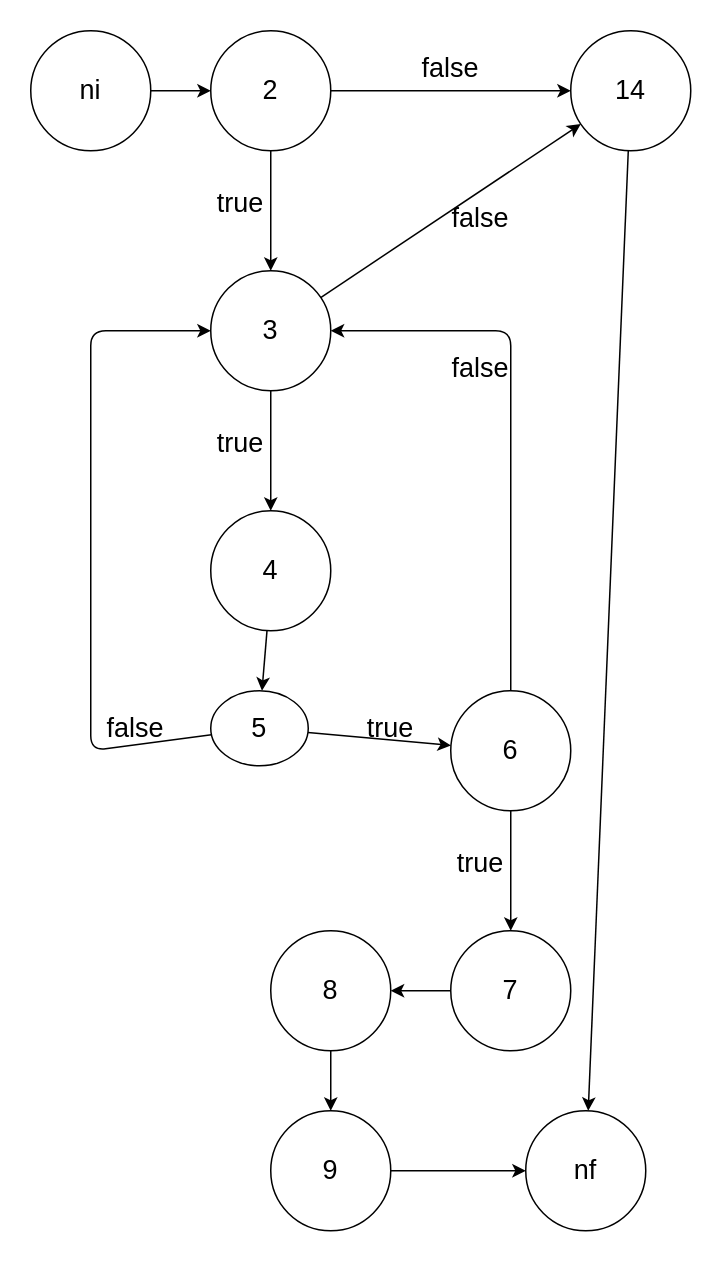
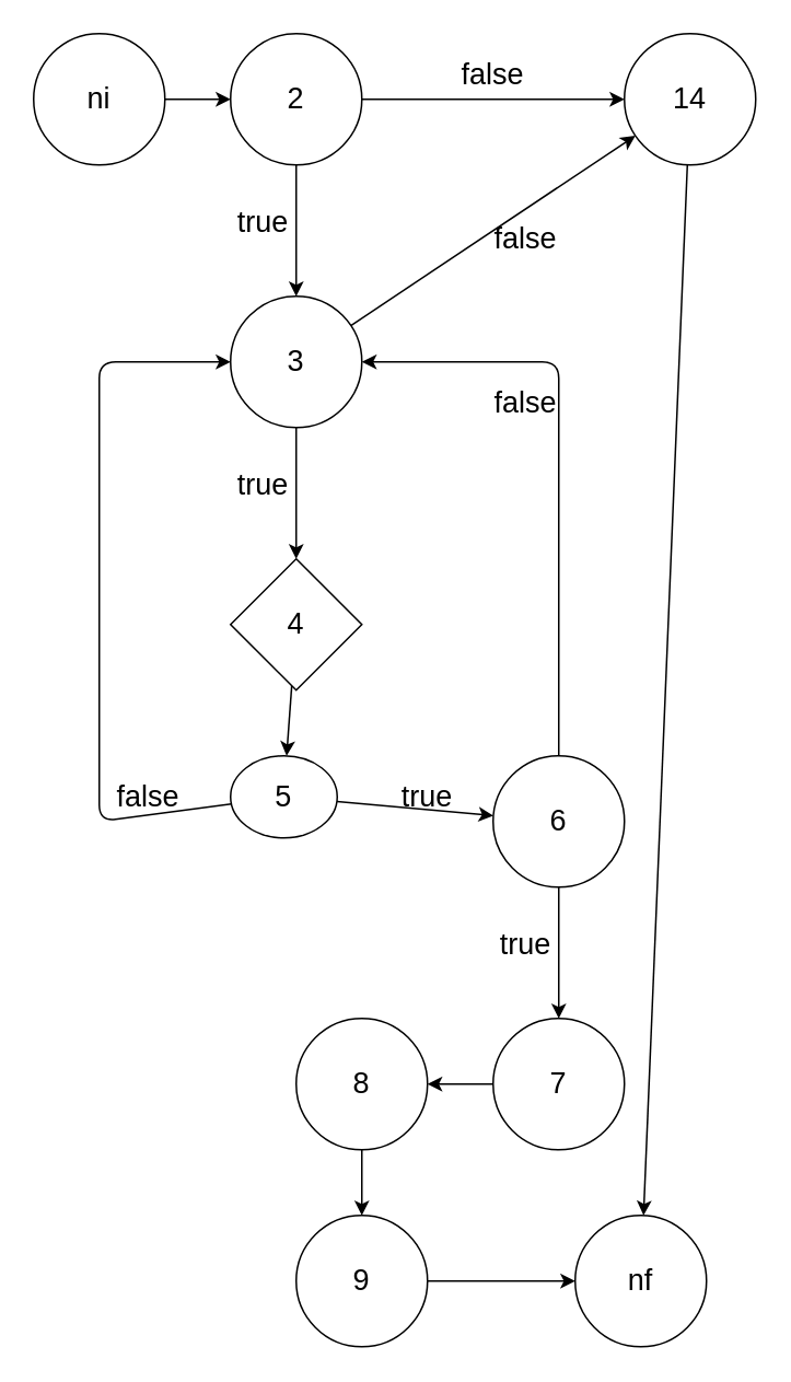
- <mxCell id="11" value="&lt;span style=&quot;font-size: 18px;&quot;&gt;4&lt;/span&gt;" style="ellipse;whiteSpace=wrap;html=1;aspect=fixed;" parent="1" vertex="1"><mxGeometry x="140" y="340" width="80" height="80" as="geometry" /></mxCell>
+ <mxCell id="11" value="&lt;span style=&quot;font-size: 18px;&quot;&gt;4&lt;/span&gt;" style="rhombus;whiteSpace=wrap;html=1;aspect=fixed;" parent="1" vertex="1"><mxGeometry x="140" y="340" width="80" height="80" as="geometry" /></mxCell>
